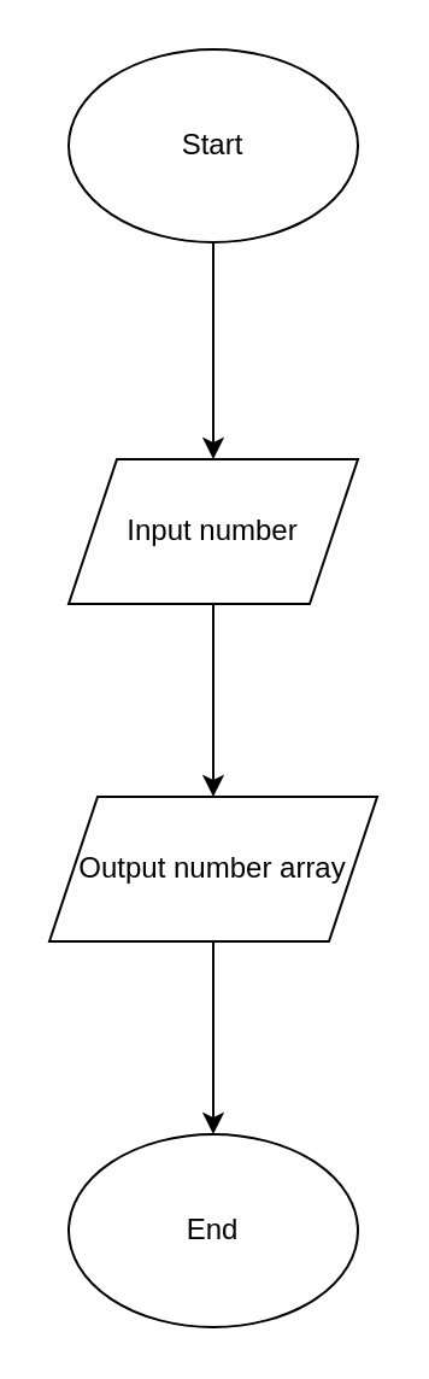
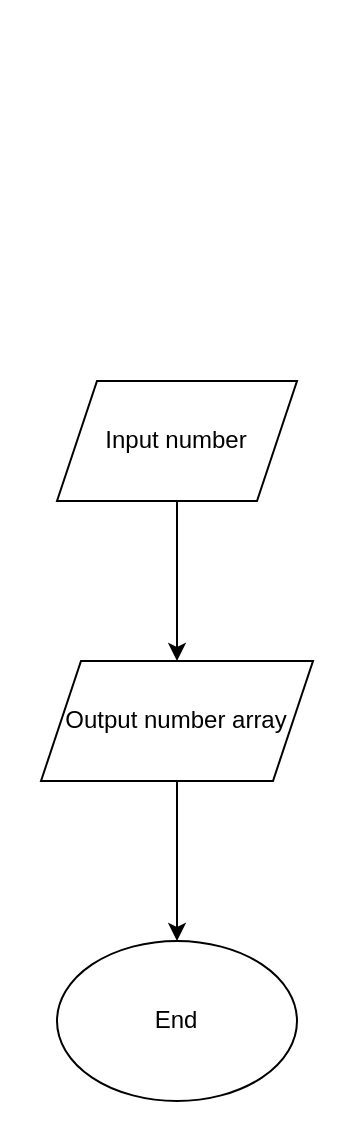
- <mxCell id="3" value="Start" style="ellipse;whiteSpace=wrap;html=1;" vertex="1" parent="1"><mxGeometry x="28" y="20" width="120" height="80" as="geometry" /></mxCell>
- <mxCell id="2" value="" style="edgeStyle=orthogonalEdgeStyle;rounded=0;orthogonalLoop=1;jettySize=auto;html=1;" edge="1" parent="1" source="3" target="5"><mxGeometry relative="1" as="geometry" /></mxCell>
